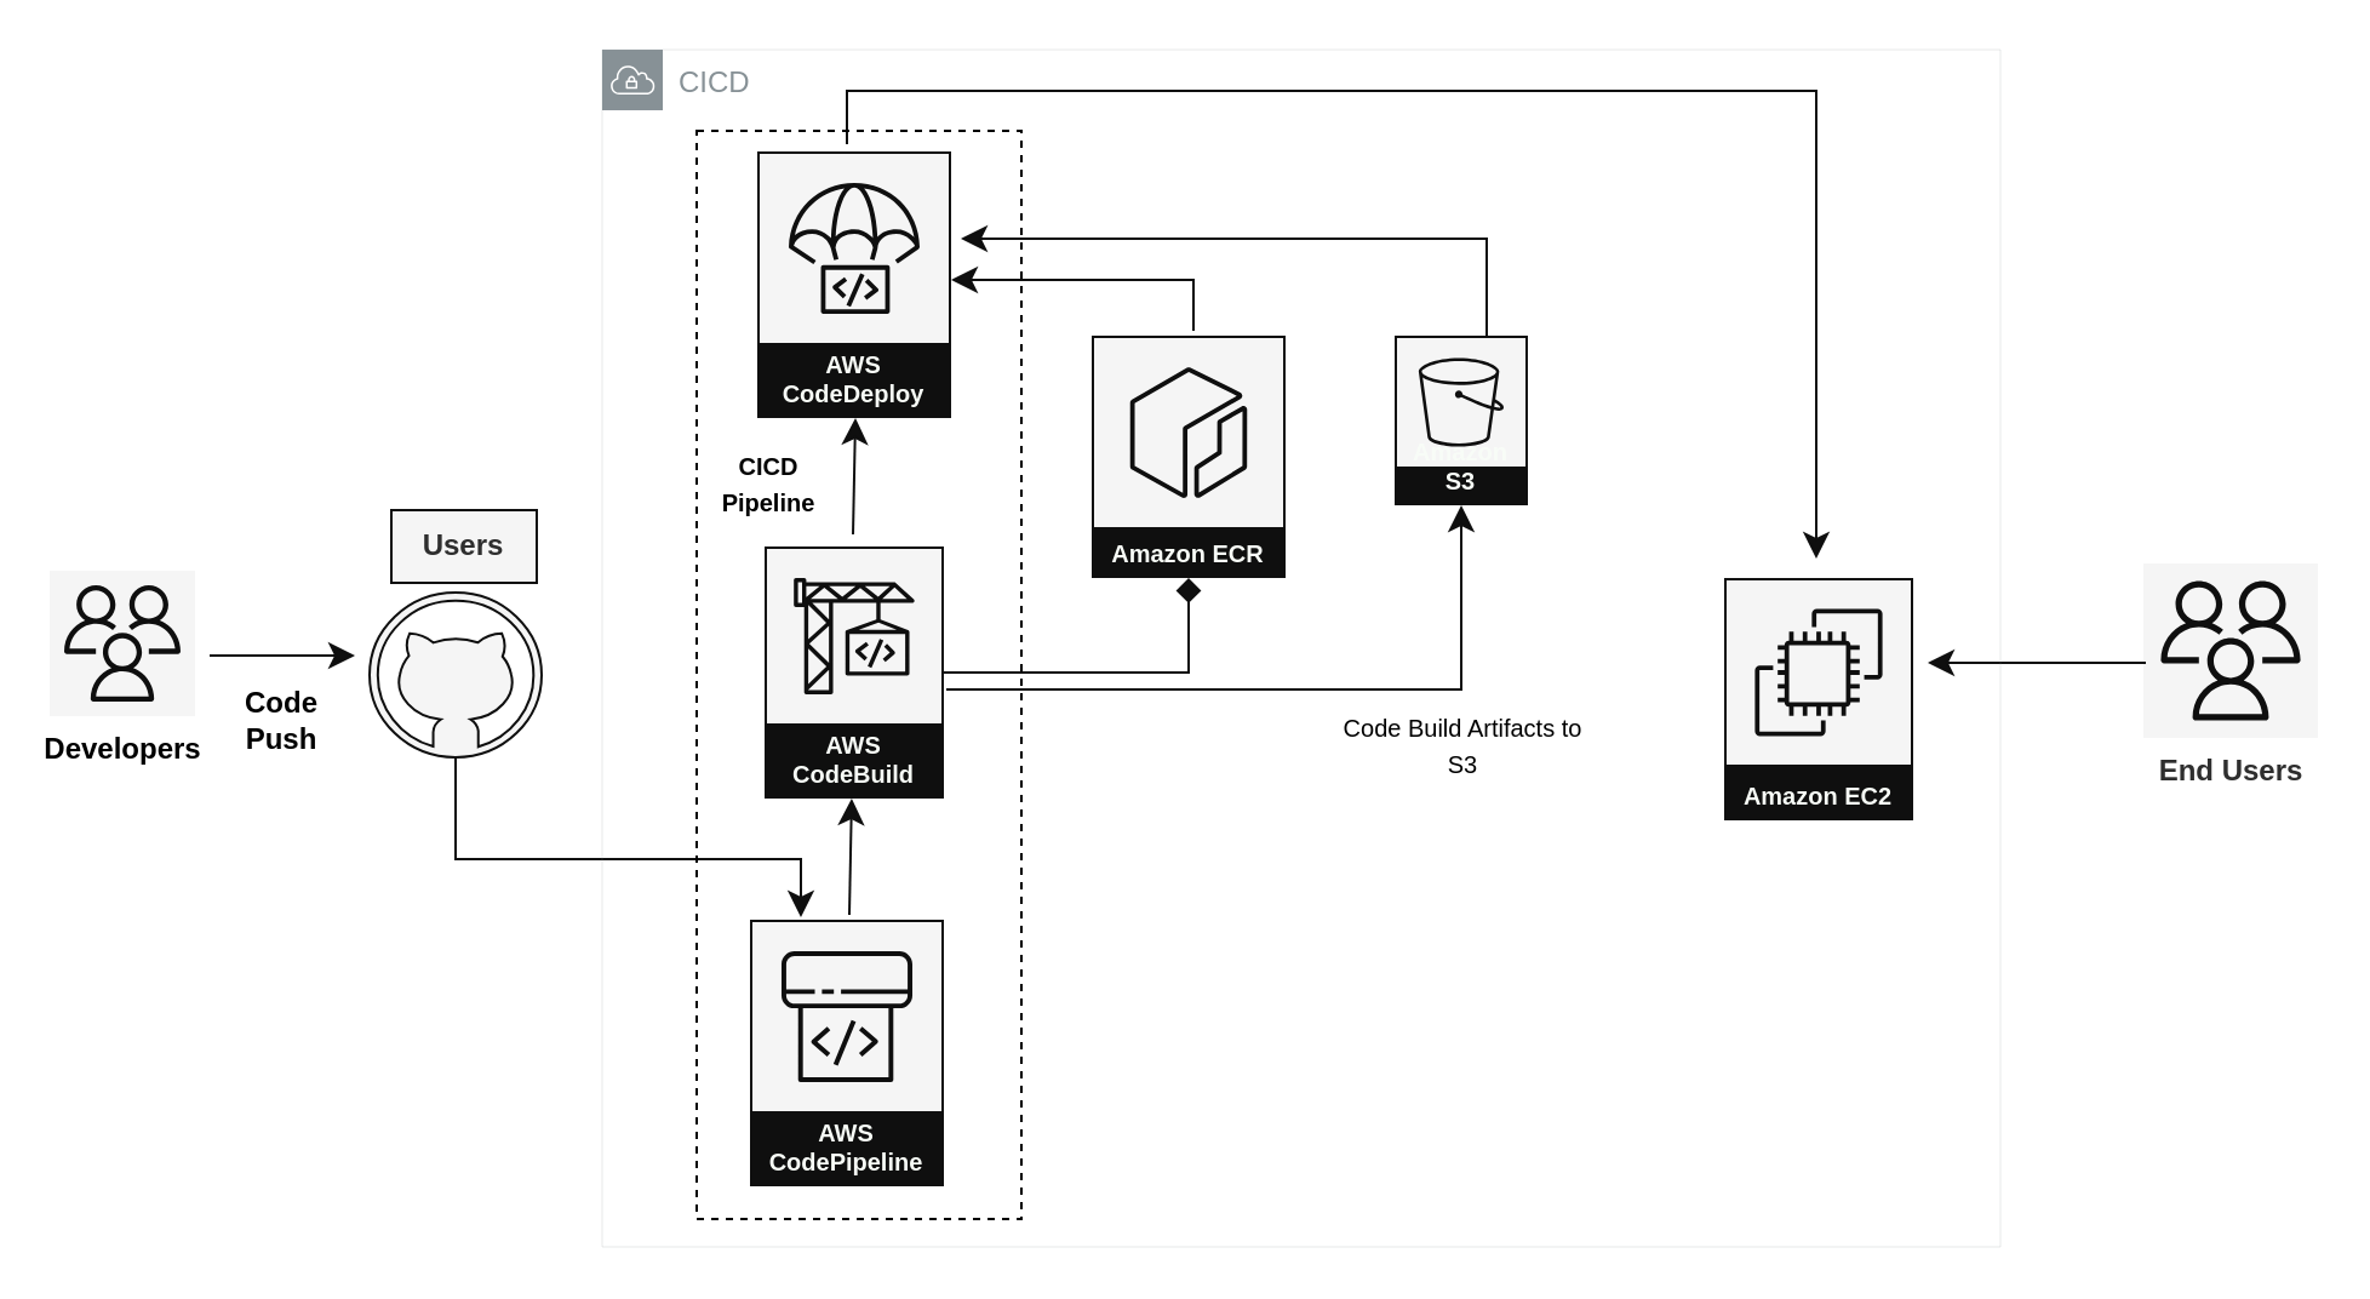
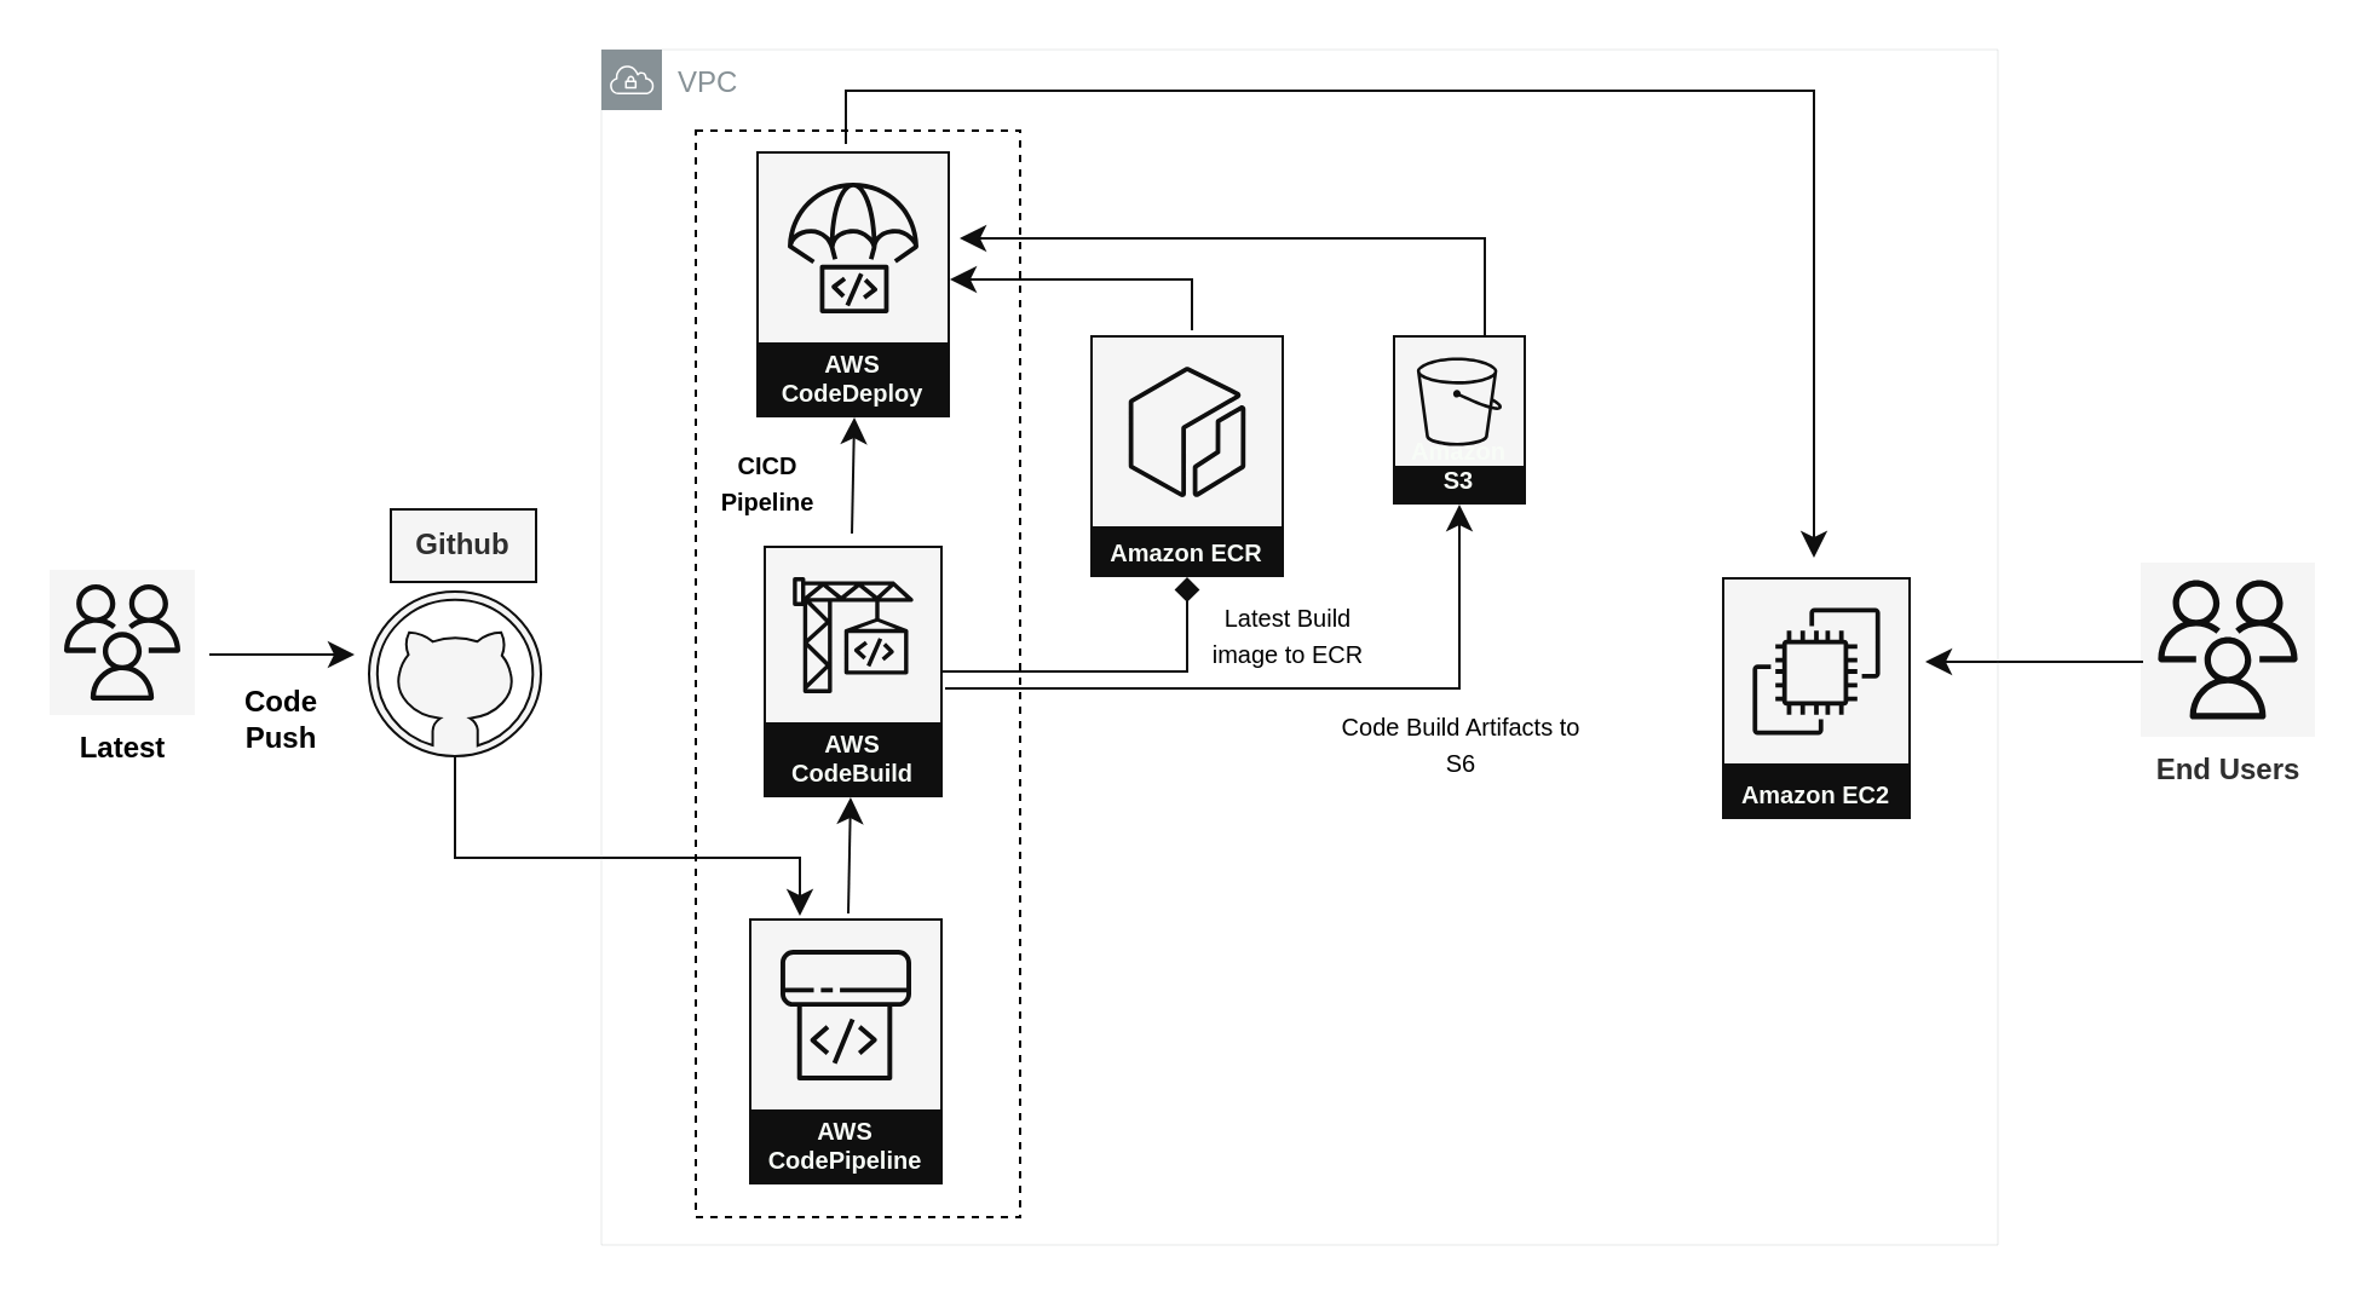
- <mxCell id="27" value="CICD" style="sketch=0;outlineConnect=0;gradientColor=none;html=1;whiteSpace=wrap;fontSize=12;fontStyle=0;shape=mxgraph.aws4.group;grIcon=mxgraph.aws4.group_vpc;strokeColor=#879196;fillColor=none;verticalAlign=top;align=left;spacingLeft=30;fontColor=#879196;dashed=1;dashPattern=8 8;strokeWidth=0;" vertex="1" parent="1"><mxGeometry x="248" y="20" width="577" height="494" as="geometry" /></mxCell>
+ <mxCell id="27" value="VPC" style="sketch=0;outlineConnect=0;gradientColor=none;html=1;whiteSpace=wrap;fontSize=12;fontStyle=0;shape=mxgraph.aws4.group;grIcon=mxgraph.aws4.group_vpc;strokeColor=#879196;fillColor=none;verticalAlign=top;align=left;spacingLeft=30;fontColor=#879196;dashed=1;dashPattern=8 8;strokeWidth=0;" vertex="1" parent="1"><mxGeometry x="248" y="20" width="577" height="494" as="geometry" /></mxCell>
- <mxCell id="20" value="&lt;b&gt;&lt;font style=&quot;color: rgb(46, 46, 46);&quot;&gt;Users&lt;/font&gt;&lt;/b&gt;" style="text;html=1;align=center;verticalAlign=middle;whiteSpace=wrap;rounded=0;fillColor=#f5f5f5;strokeColor=#0F0F0F;fontColor=light-dark(#f8fcf7, #c1c1c1);" vertex="1" parent="1"><mxGeometry x="161" y="210" width="60" height="30" as="geometry" /></mxCell>
+ <mxCell id="20" value="&lt;b&gt;&lt;font style=&quot;color: rgb(46, 46, 46);&quot;&gt;Github&lt;/font&gt;&lt;/b&gt;" style="text;html=1;align=center;verticalAlign=middle;whiteSpace=wrap;rounded=0;fillColor=#f5f5f5;strokeColor=#0F0F0F;fontColor=light-dark(#f8fcf7, #c1c1c1);" vertex="1" parent="1"><mxGeometry x="161" y="210" width="60" height="30" as="geometry" /></mxCell>
+ <mxCell id="26" value="&lt;font style=&quot;font-size: 10px;&quot;&gt;Latest Build image to ECR&lt;/font&gt;" style="text;html=1;align=center;verticalAlign=middle;whiteSpace=wrap;rounded=0;" vertex="1" parent="1"><mxGeometry x="492" y="247" width="80" height="30" as="geometry" /></mxCell>
- <mxCell id="24" value="&lt;font style=&quot;font-size: 10px;&quot;&gt;Code Build Artifacts to S3&lt;/font&gt;" style="text;html=1;align=center;verticalAlign=middle;whiteSpace=wrap;rounded=0;" vertex="1" parent="1"><mxGeometry x="546" y="292" width="115" height="30" as="geometry" /></mxCell>
+ <mxCell id="24" value="&lt;font style=&quot;font-size: 10px;&quot;&gt;Code Build Artifacts to S6&lt;/font&gt;" style="text;html=1;align=center;verticalAlign=middle;whiteSpace=wrap;rounded=0;" vertex="1" parent="1"><mxGeometry x="546" y="292" width="115" height="30" as="geometry" /></mxCell>
- <mxCell id="9" value="&lt;b&gt;&lt;font style=&quot;color: rgb(0, 0, 0);&quot;&gt;Developers&lt;/font&gt;&lt;/b&gt;" style="sketch=0;outlineConnect=0;dashed=0;verticalLabelPosition=bottom;verticalAlign=top;align=center;html=1;fontSize=12;fontStyle=0;aspect=fixed;shape=mxgraph.aws4.resourceIcon;resIcon=mxgraph.aws4.users;backgroundOutline=1;metaEdit=0;snapToPoint=1;fillColor=#f5f5f5;strokeColor=#0F0F0F;fontColor=light-dark(#f8fcf7, #c1c1c1);" vertex="1" parent="1"><mxGeometry x="20" y="235" width="60" height="60" as="geometry" /></mxCell>
+ <mxCell id="9" value="&lt;b&gt;&lt;font style=&quot;color: rgb(0, 0, 0);&quot;&gt;Latest&lt;/font&gt;&lt;/b&gt;" style="sketch=0;outlineConnect=0;dashed=0;verticalLabelPosition=bottom;verticalAlign=top;align=center;html=1;fontSize=12;fontStyle=0;aspect=fixed;shape=mxgraph.aws4.resourceIcon;resIcon=mxgraph.aws4.users;backgroundOutline=1;metaEdit=0;snapToPoint=1;fillColor=#f5f5f5;strokeColor=#0F0F0F;fontColor=light-dark(#f8fcf7, #c1c1c1);" vertex="1" parent="1"><mxGeometry x="20" y="235" width="60" height="60" as="geometry" /></mxCell>
